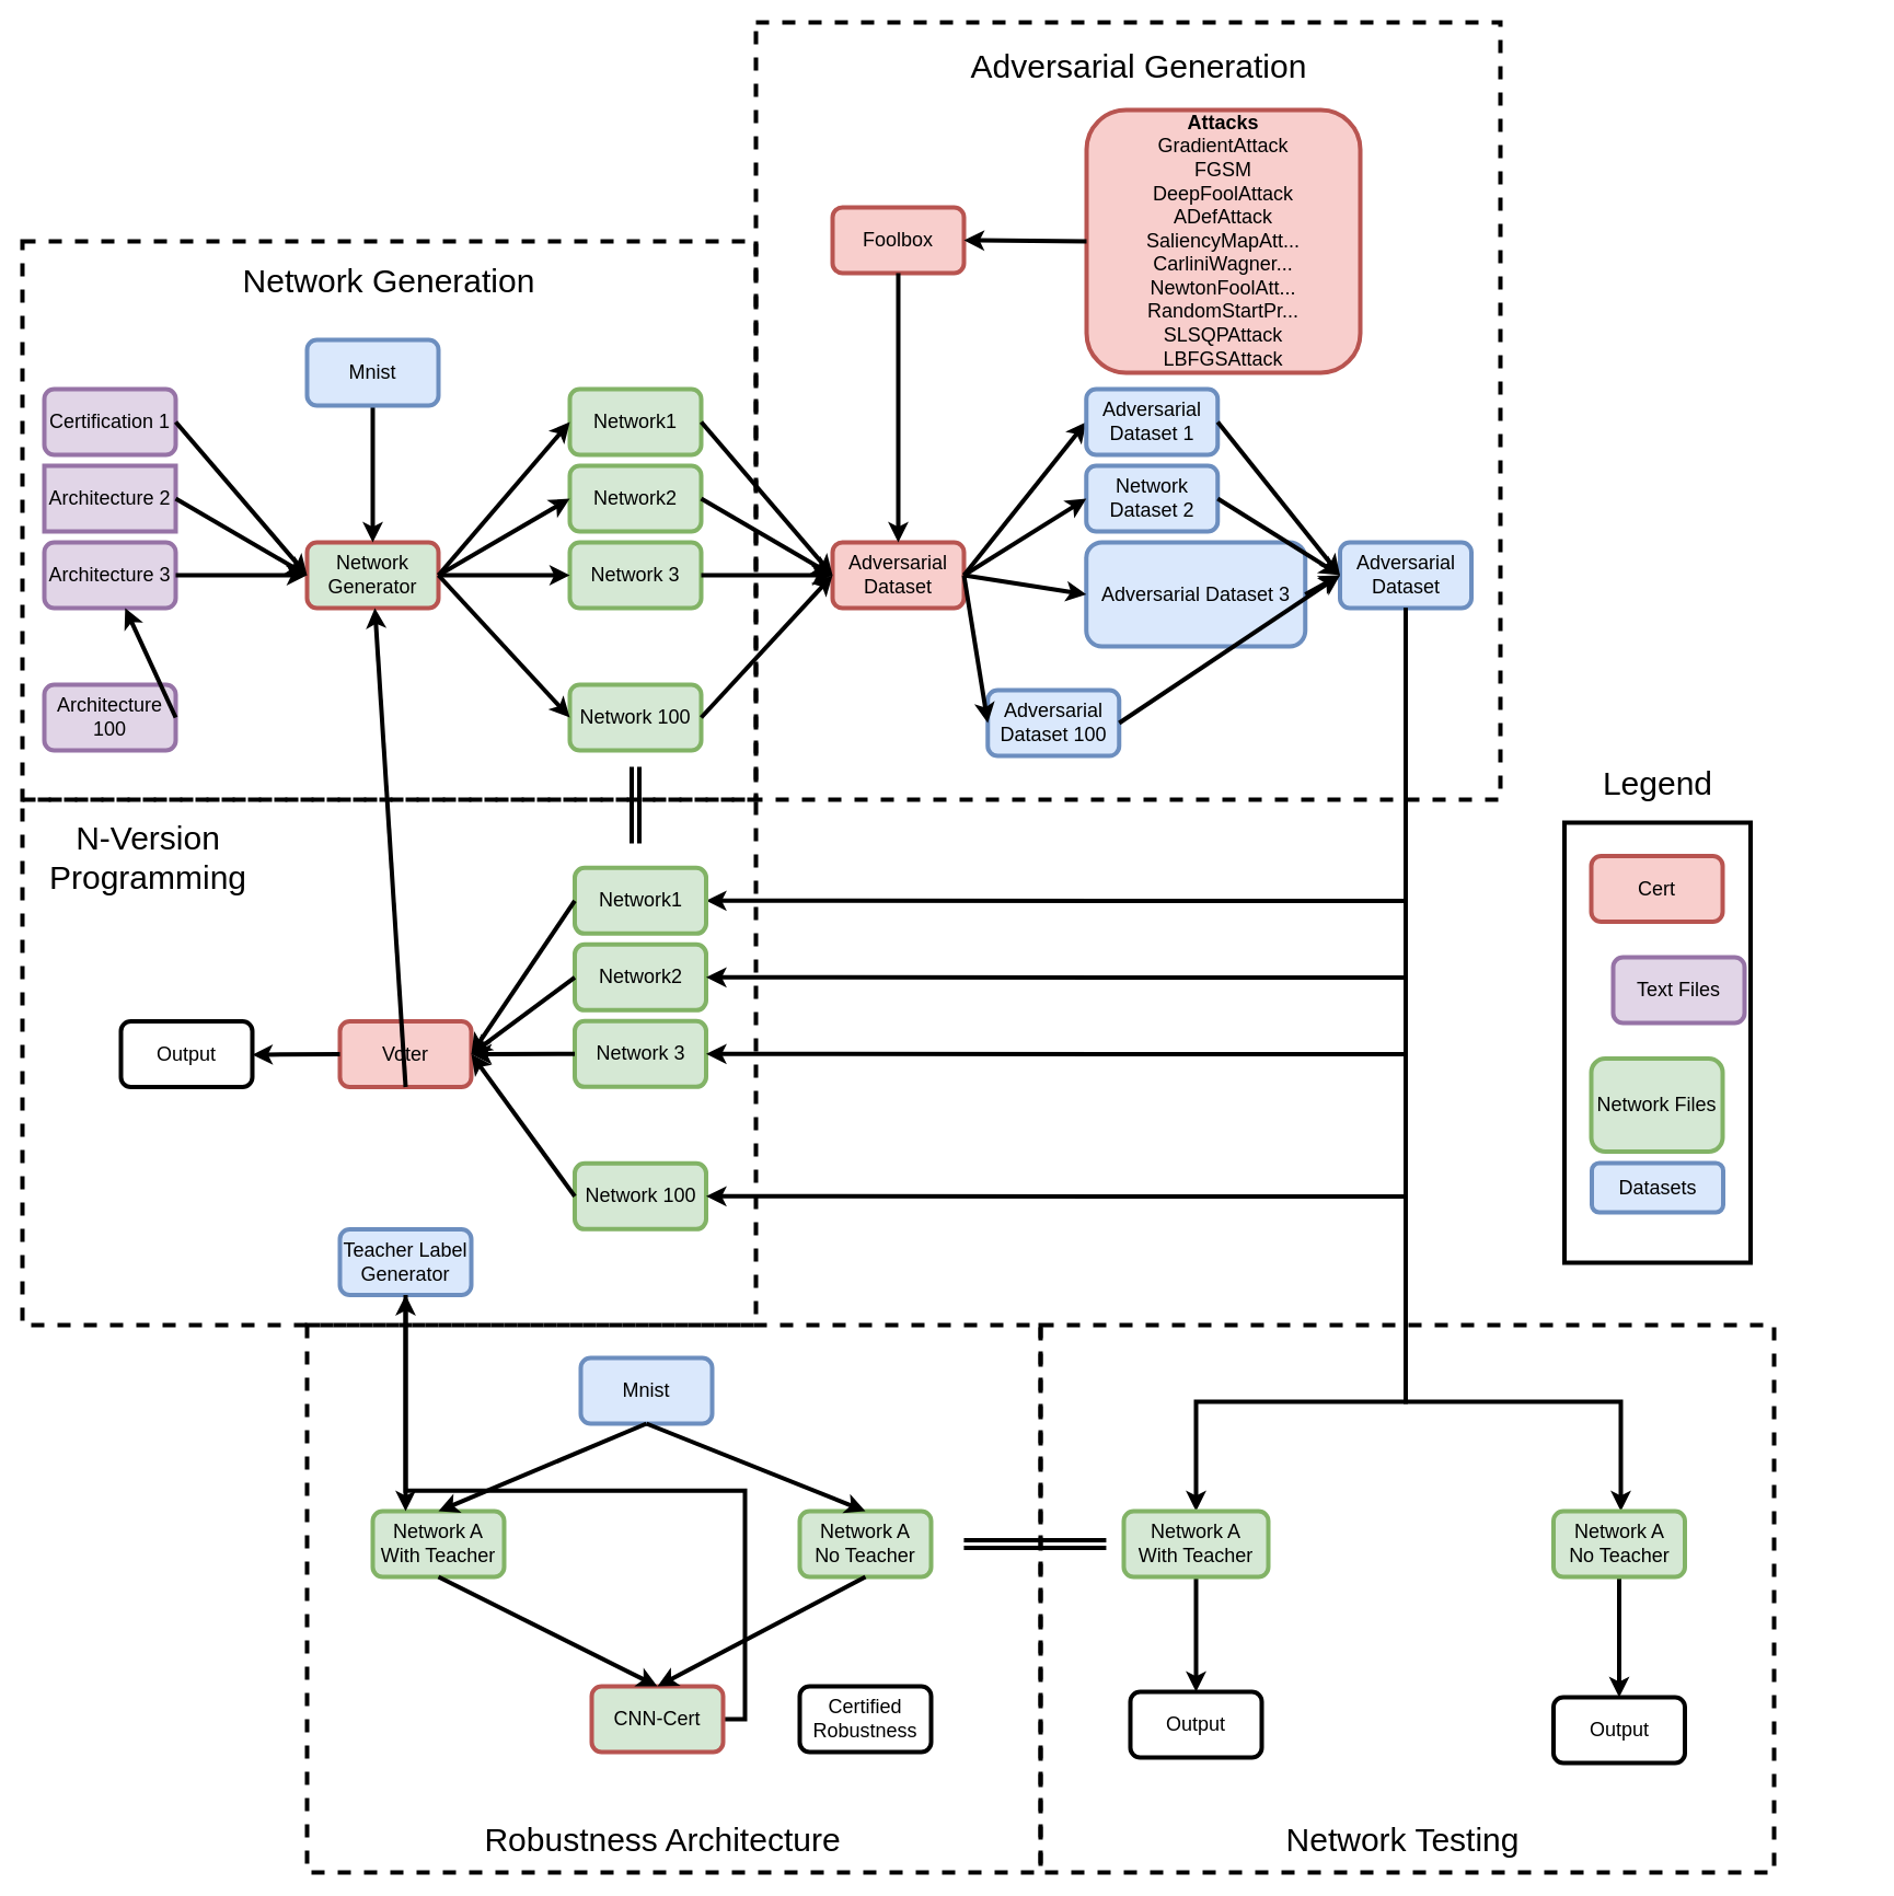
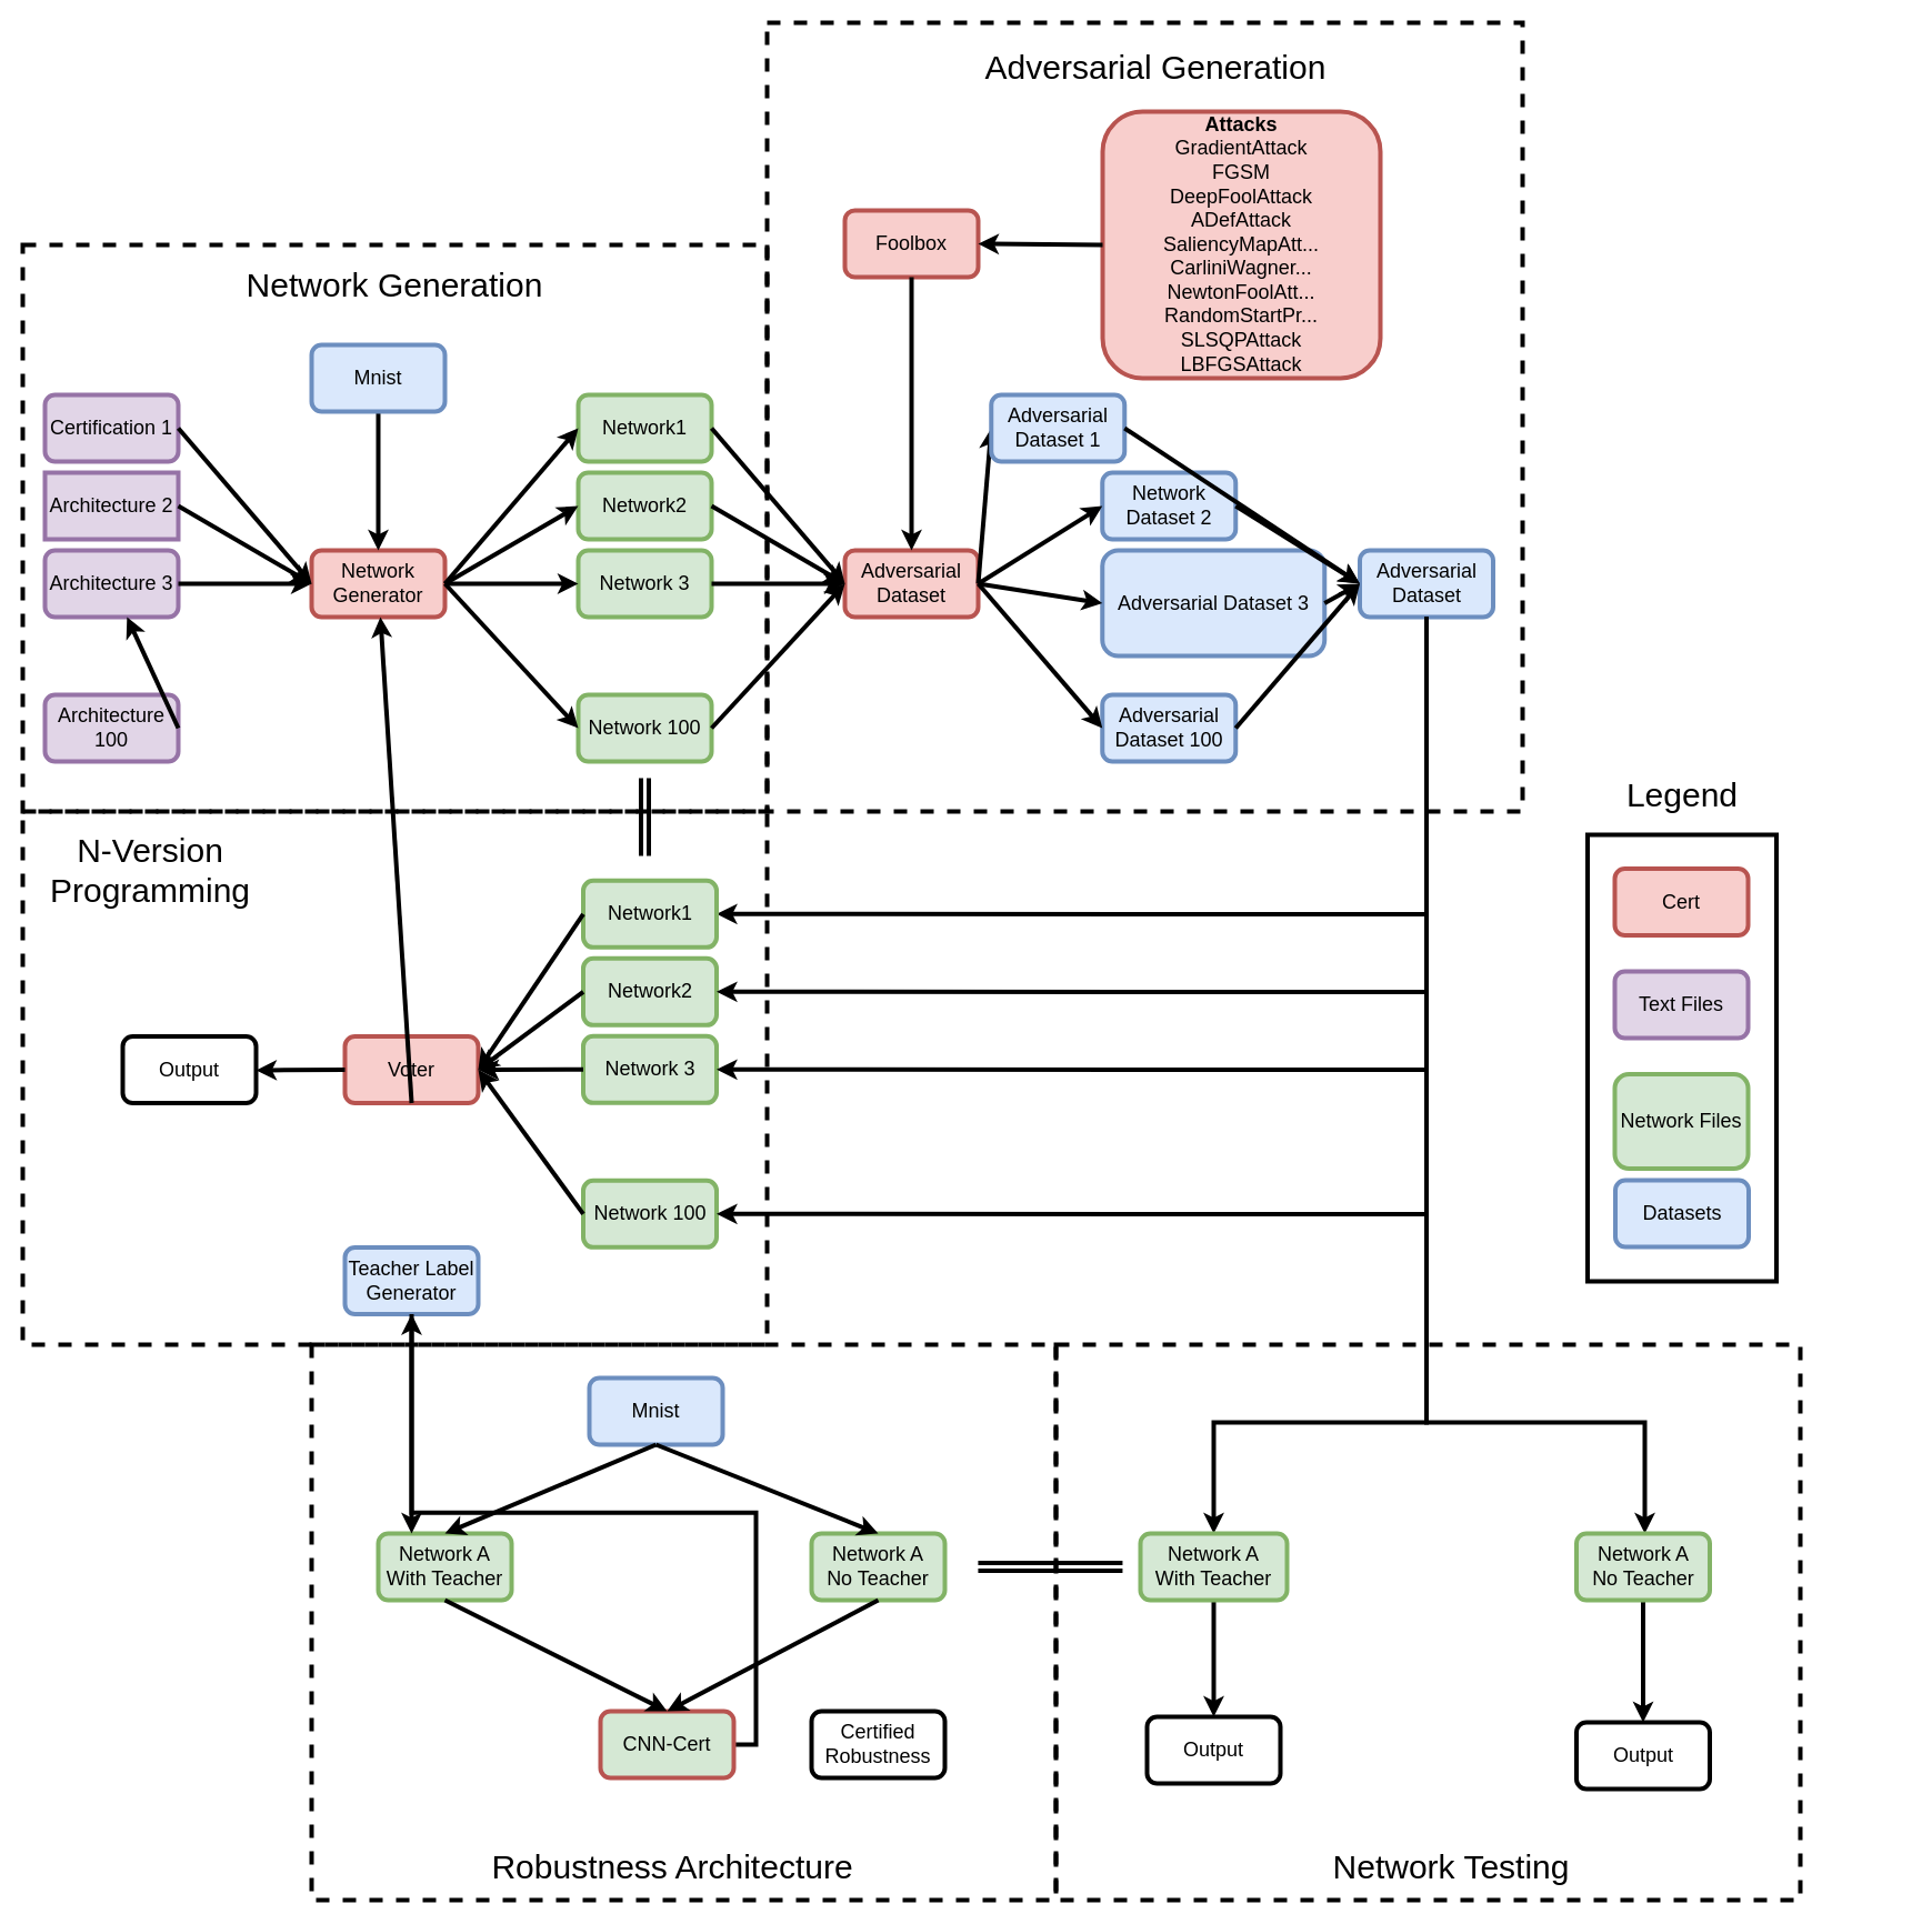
- <mxCell id="36" value="Adversarial Dataset 1" style="rounded=1;whiteSpace=wrap;html=1;fillColor=#dae8fc;strokeColor=#6c8ebf;strokeWidth=4;fontSize=18;" vertex="1" parent="1"><mxGeometry x="991.765" y="355" width="120" height="60" as="geometry" /></mxCell>
+ <mxCell id="36" value="Adversarial Dataset 1" style="rounded=1;whiteSpace=wrap;html=1;fillColor=#dae8fc;strokeColor=#6c8ebf;strokeWidth=4;fontSize=18;" vertex="1" parent="1"><mxGeometry x="891.765" y="355" width="120" height="60" as="geometry" /></mxCell>
- <mxCell id="8" value="Network Generator" style="rounded=1;whiteSpace=wrap;html=1;fillColor=#d5e8d4;strokeColor=#b85450;strokeWidth=4;fontSize=18;" vertex="1" parent="1"><mxGeometry x="280" y="495" width="120" height="60" as="geometry" /></mxCell>
+ <mxCell id="8" value="Network Generator" style="rounded=1;whiteSpace=wrap;html=1;fillColor=#f8cecc;strokeColor=#b85450;strokeWidth=4;fontSize=18;" vertex="1" parent="1"><mxGeometry x="280" y="495" width="120" height="60" as="geometry" /></mxCell>
- <mxCell id="35" value="Adversarial Dataset 100" style="rounded=1;whiteSpace=wrap;html=1;fillColor=#dae8fc;strokeColor=#6c8ebf;strokeWidth=4;fontSize=18;" vertex="1" parent="1"><mxGeometry x="901.765" y="630" width="120" height="60" as="geometry" /></mxCell>
+ <mxCell id="35" value="Adversarial Dataset 100" style="rounded=1;whiteSpace=wrap;html=1;fillColor=#dae8fc;strokeColor=#6c8ebf;strokeWidth=4;fontSize=18;" vertex="1" parent="1"><mxGeometry x="991.765" y="625" width="120" height="60" as="geometry" /></mxCell>
- <mxCell id="88" value="Text Files" style="rounded=1;whiteSpace=wrap;html=1;fillColor=#e1d5e7;strokeColor=#9673a6;strokeWidth=4;fontSize=18;" vertex="1" parent="1"><mxGeometry x="1473" y="874" width="120" height="60" as="geometry" /></mxCell>
+ <mxCell id="88" value="Text Files" style="rounded=1;whiteSpace=wrap;html=1;fillColor=#e1d5e7;strokeColor=#9673a6;strokeWidth=4;fontSize=18;" vertex="1" parent="1"><mxGeometry x="1453" y="874" width="120" height="60" as="geometry" /></mxCell>
- <mxCell id="90" value="Datasets" style="rounded=1;whiteSpace=wrap;html=1;fillColor=#dae8fc;strokeColor=#6c8ebf;strokeWidth=4;fontSize=18;" vertex="1" parent="1"><mxGeometry x="1453.5" y="1062" width="120" height="45" as="geometry" /></mxCell>
+ <mxCell id="90" value="Datasets" style="rounded=1;whiteSpace=wrap;html=1;fillColor=#dae8fc;strokeColor=#6c8ebf;strokeWidth=4;fontSize=18;" vertex="1" parent="1"><mxGeometry x="1453.5" y="1062" width="120" height="60" as="geometry" /></mxCell>
- <mxCell id="95" value="Network Testing" style="text;html=1;strokeColor=none;fillColor=none;align=center;verticalAlign=middle;whiteSpace=wrap;rounded=0;strokeWidth=4;fontSize=30;" vertex="1" parent="1"><mxGeometry x="1087" y="1670" width="388" height="20" as="geometry" /></mxCell>
+ <mxCell id="95" value="Network Testing" style="text;html=1;strokeColor=none;fillColor=none;align=center;verticalAlign=middle;whiteSpace=wrap;rounded=0;strokeWidth=4;fontSize=30;" vertex="1" parent="1"><mxGeometry x="1112" y="1670" width="388" height="20" as="geometry" /></mxCell>
